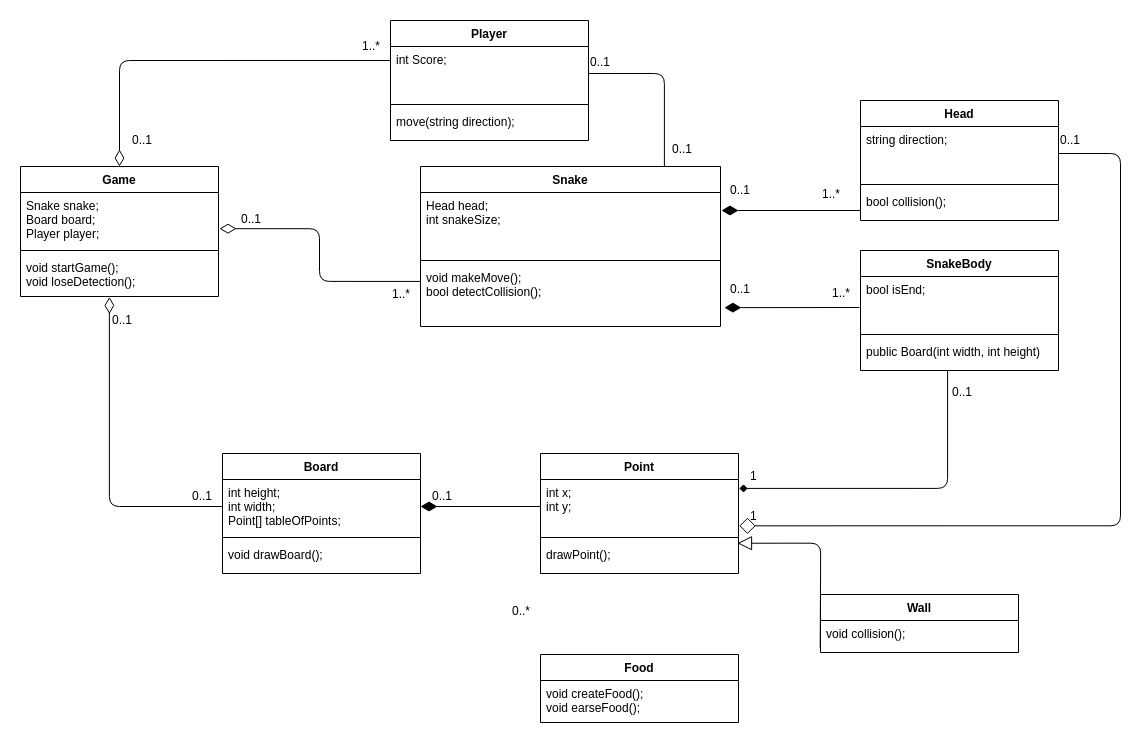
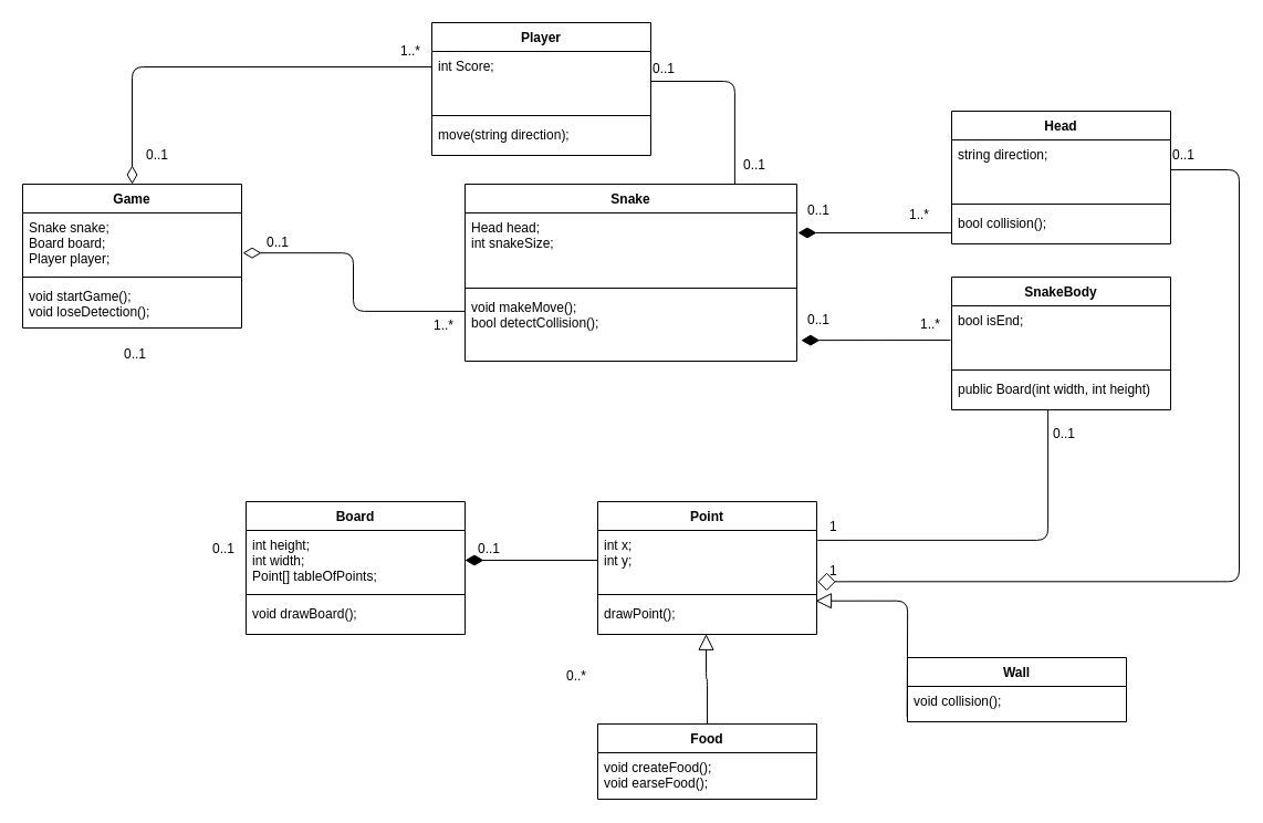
- <mxCell id="24" value="" style="endArrow=diamondThin;html=1;entryX=0.449;entryY=1.012;entryDx=0;entryDy=0;entryPerimeter=0;exitX=0;exitY=0.5;exitDx=0;exitDy=0;edgeStyle=orthogonalEdgeStyle;startArrow=none;startFill=0;endFill=0;startSize=6;endSize=14;" edge="1" parent="1" source="7" target="23"><mxGeometry width="50" height="50" relative="1" as="geometry"><mxPoint x="20" y="720" as="sourcePoint" /><mxPoint x="70" y="670" as="targetPoint" /></mxGeometry></mxCell>
- <mxCell id="34" value="" style="endArrow=diamond;html=1;entryX=1.004;entryY=0.165;entryDx=0;entryDy=0;exitX=0.44;exitY=1.003;exitDx=0;exitDy=0;exitPerimeter=0;edgeStyle=orthogonalEdgeStyle;entryPerimeter=0;" edge="1" parent="1" source="15" target="29"><mxGeometry width="50" height="50" relative="1" as="geometry"><mxPoint x="865" y="445" as="sourcePoint" /><mxPoint x="790" y="513" as="targetPoint" /></mxGeometry></mxCell>
+ <mxCell id="34" value="" style="endArrow=none;html=1;entryX=1.004;entryY=0.165;entryDx=0;entryDy=0;exitX=0.44;exitY=1.003;exitDx=0;exitDy=0;exitPerimeter=0;edgeStyle=orthogonalEdgeStyle;entryPerimeter=0;" edge="1" parent="1" source="15" target="29"><mxGeometry width="50" height="50" relative="1" as="geometry"><mxPoint x="865" y="445" as="sourcePoint" /><mxPoint x="790" y="513" as="targetPoint" /></mxGeometry></mxCell>
+ <mxCell id="33" value="" style="endArrow=none;html=1;entryX=0.5;entryY=0;entryDx=0;entryDy=0;exitX=0.495;exitY=0.992;exitDx=0;exitDy=0;exitPerimeter=0;edgeStyle=orthogonalEdgeStyle;endFill=0;startArrow=block;startFill=0;startSize=12;" edge="1" parent="1" source="31" target="10"><mxGeometry width="50" height="50" relative="1" as="geometry"><mxPoint x="242" y="526" as="sourcePoint" /><mxPoint x="129" y="306" as="targetPoint" /></mxGeometry></mxCell>
